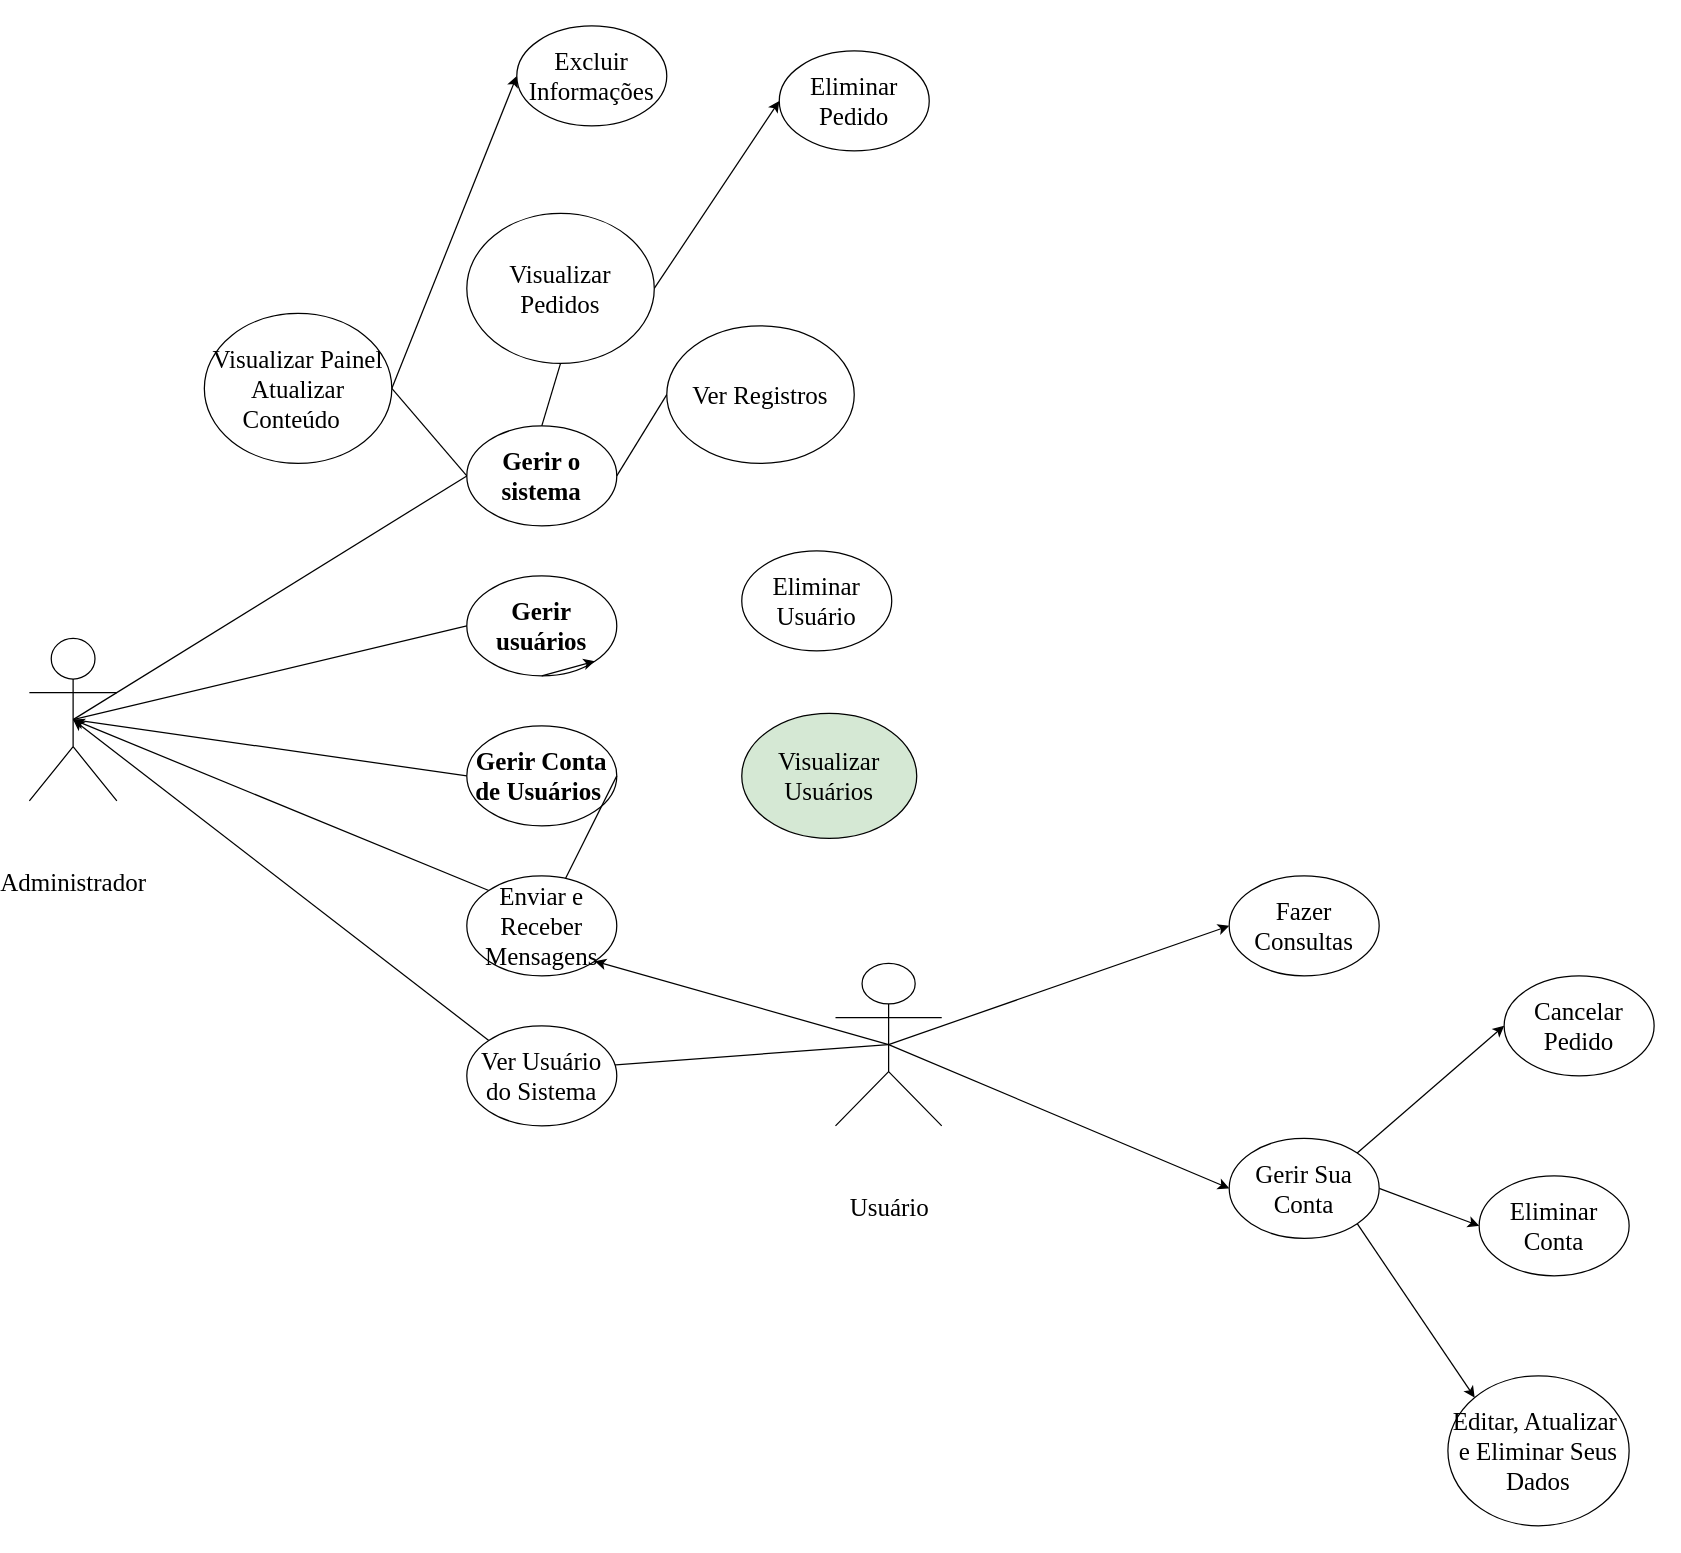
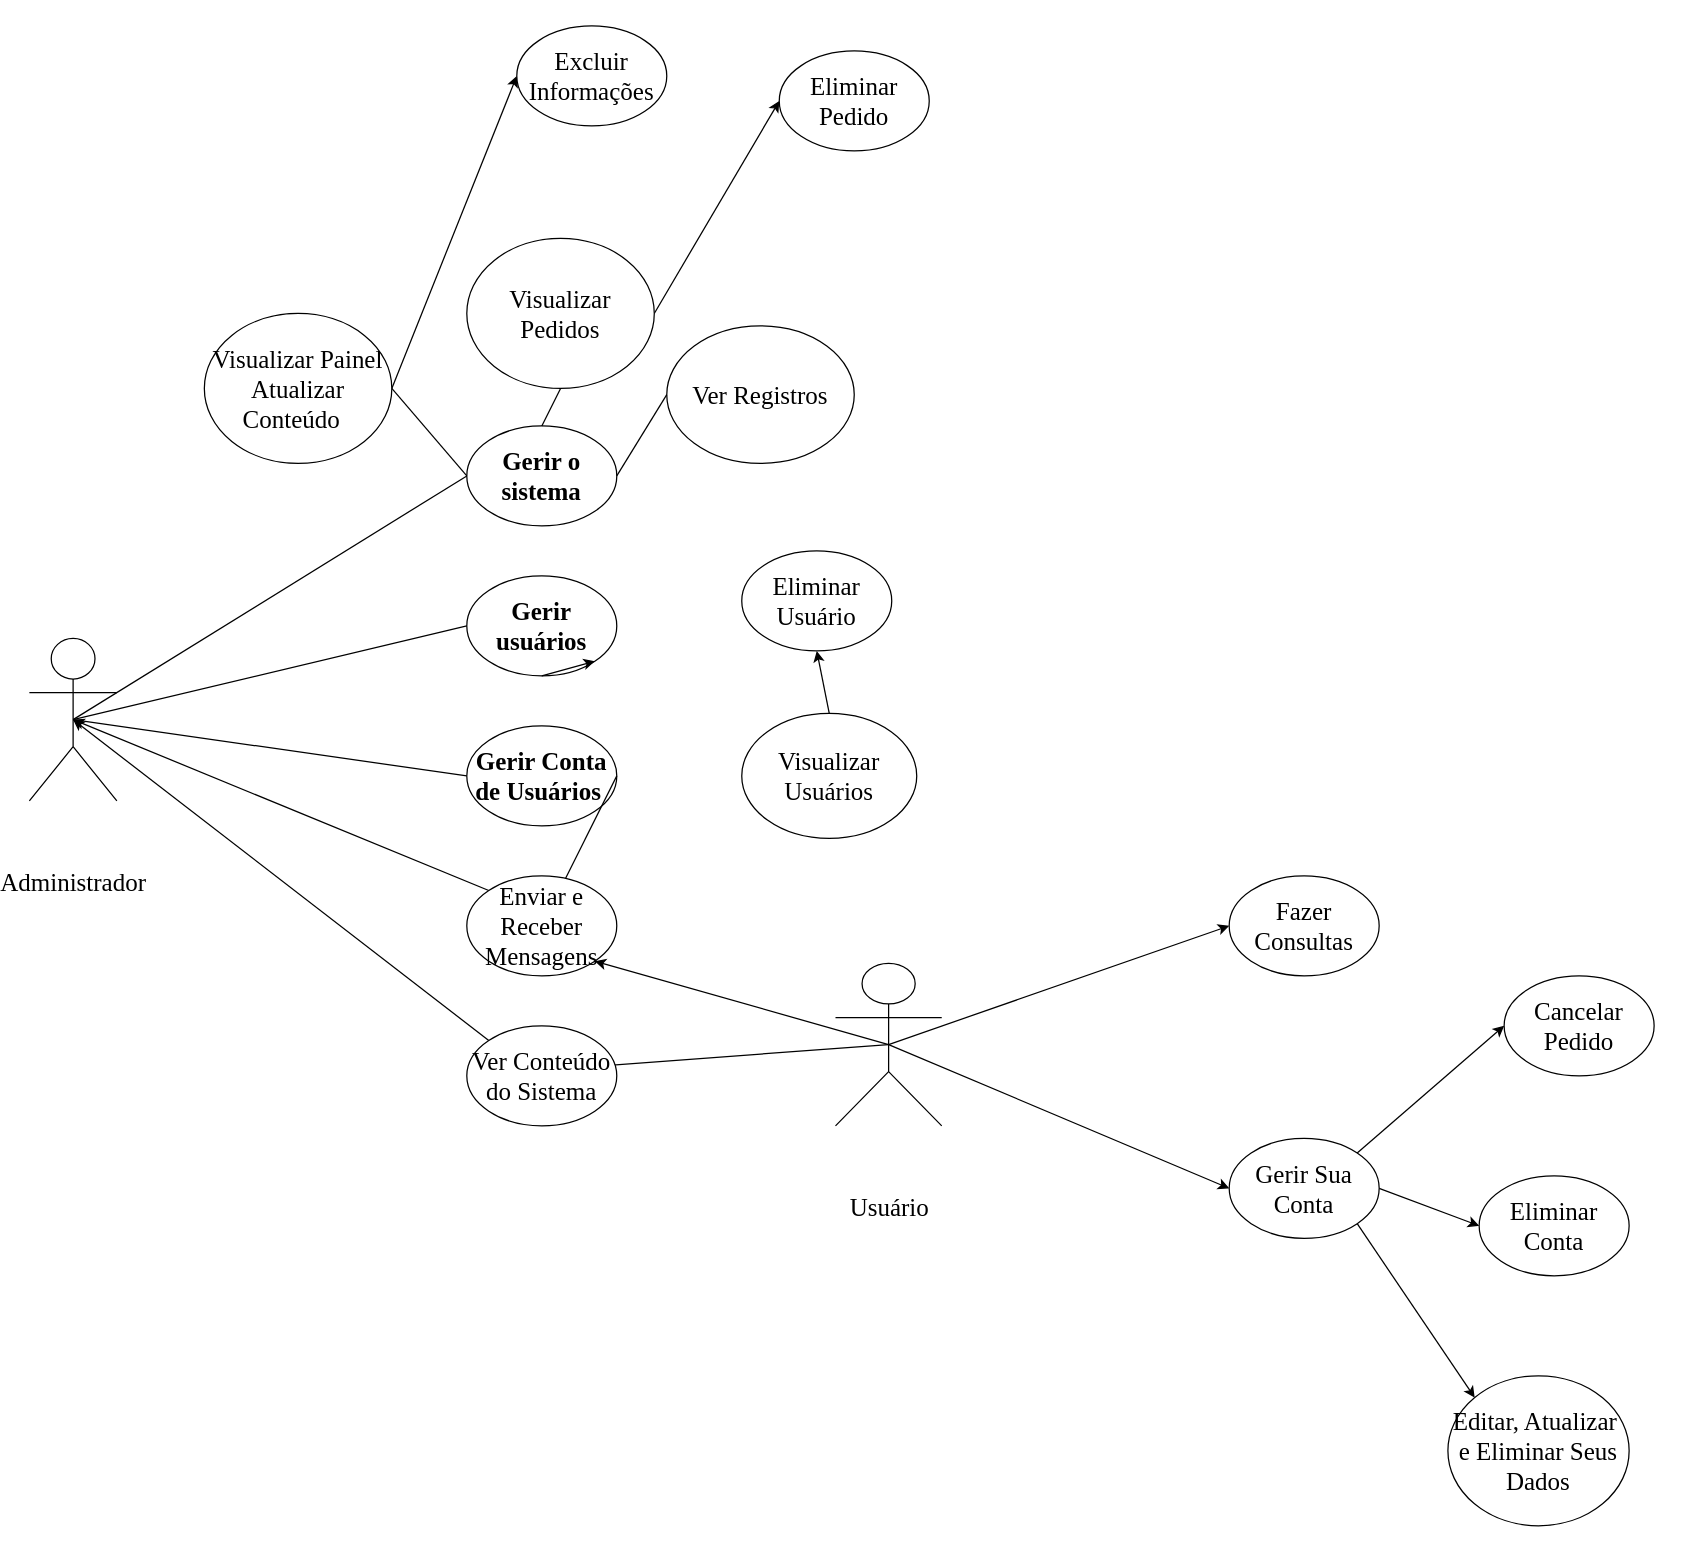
- <mxCell id="19" value="Visualizar Pedidos" style="ellipse;whiteSpace=wrap;html=1;strokeColor=#000000;fillColor=#FFFFFF;fontFamily=Comic Sans MS;fontSize=20;" parent="1" vertex="1"><mxGeometry x="370" y="170" width="150" height="120" as="geometry" /></mxCell>
+ <mxCell id="19" value="Visualizar Pedidos" style="ellipse;whiteSpace=wrap;html=1;strokeColor=#000000;fillColor=#FFFFFF;fontFamily=Comic Sans MS;fontSize=20;" parent="1" vertex="1"><mxGeometry x="370" y="190" width="150" height="120" as="geometry" /></mxCell>
+ <mxCell id="15" style="edgeStyle=none;rounded=0;orthogonalLoop=1;jettySize=auto;html=1;exitX=0.5;exitY=0;exitDx=0;exitDy=0;entryX=0.5;entryY=1;entryDx=0;entryDy=0;fontFamily=Comic Sans MS;fontSize=20;" parent="1" source="16" target="22" edge="1"><mxGeometry relative="1" as="geometry" /></mxCell>
- <mxCell id="16" value="Visualizar Usuários" style="ellipse;whiteSpace=wrap;html=1;strokeColor=#000000;fillColor=#d5e8d4;fontFamily=Comic Sans MS;fontSize=20;" parent="1" vertex="1"><mxGeometry x="590" y="570" width="140" height="100" as="geometry" /></mxCell>
+ <mxCell id="16" value="Visualizar Usuários" style="ellipse;whiteSpace=wrap;html=1;strokeColor=#000000;fillColor=#FFFFFF;fontFamily=Comic Sans MS;fontSize=20;" parent="1" vertex="1"><mxGeometry x="590" y="570" width="140" height="100" as="geometry" /></mxCell>
- <mxCell id="10" value="Ver Usuário do Sistema" style="ellipse;whiteSpace=wrap;html=1;strokeColor=#000000;fillColor=#FFFFFF;fontFamily=Comic Sans MS;fontSize=20;" parent="1" vertex="1"><mxGeometry x="370" y="820" width="120" height="80" as="geometry" /></mxCell>
+ <mxCell id="10" value="Ver Conteúdo do Sistema" style="ellipse;whiteSpace=wrap;html=1;strokeColor=#000000;fillColor=#FFFFFF;fontFamily=Comic Sans MS;fontSize=20;" parent="1" vertex="1"><mxGeometry x="370" y="820" width="120" height="80" as="geometry" /></mxCell>
